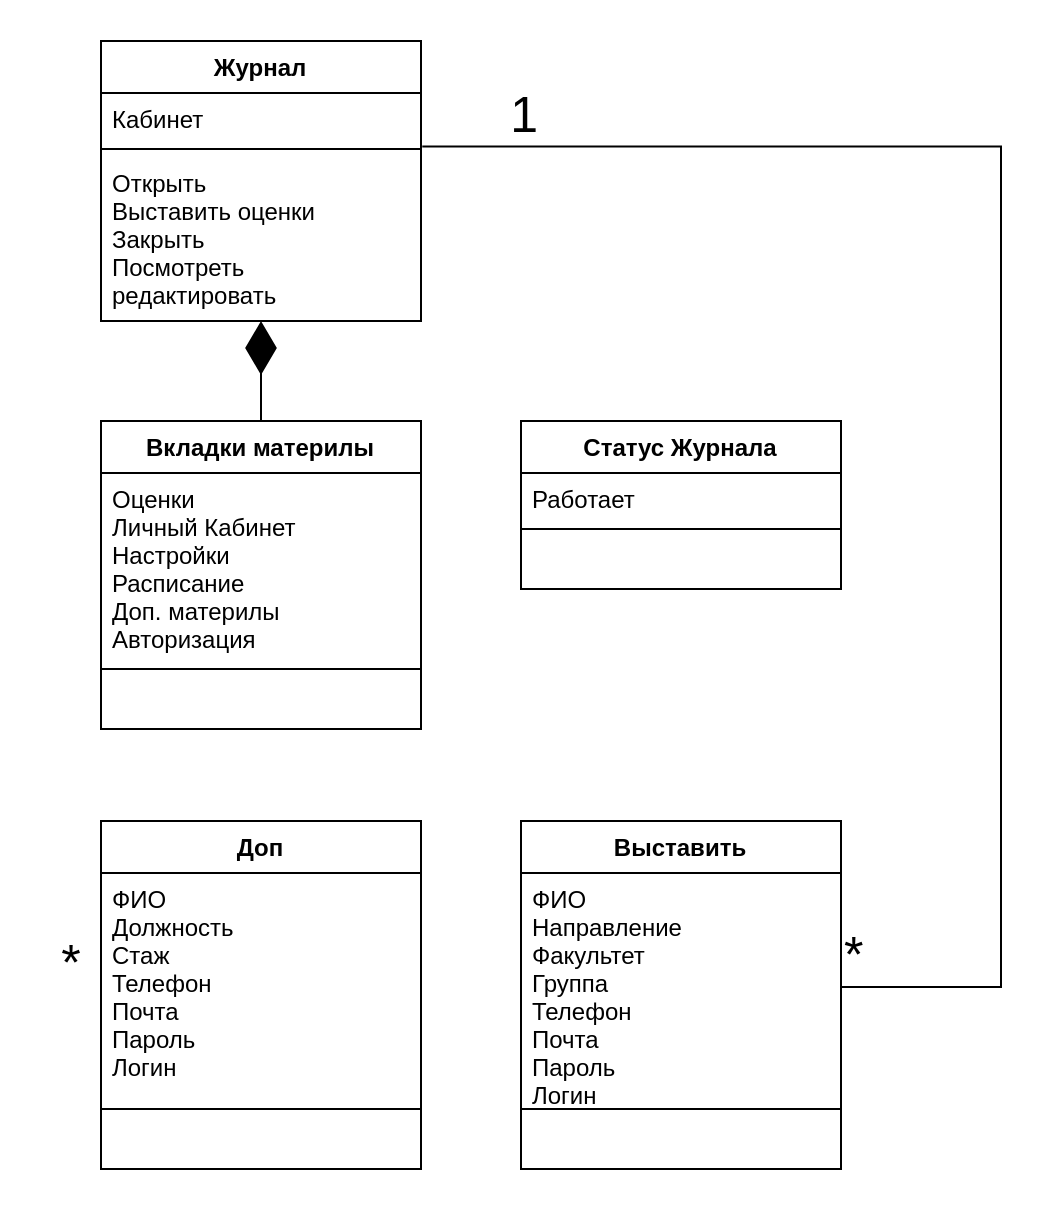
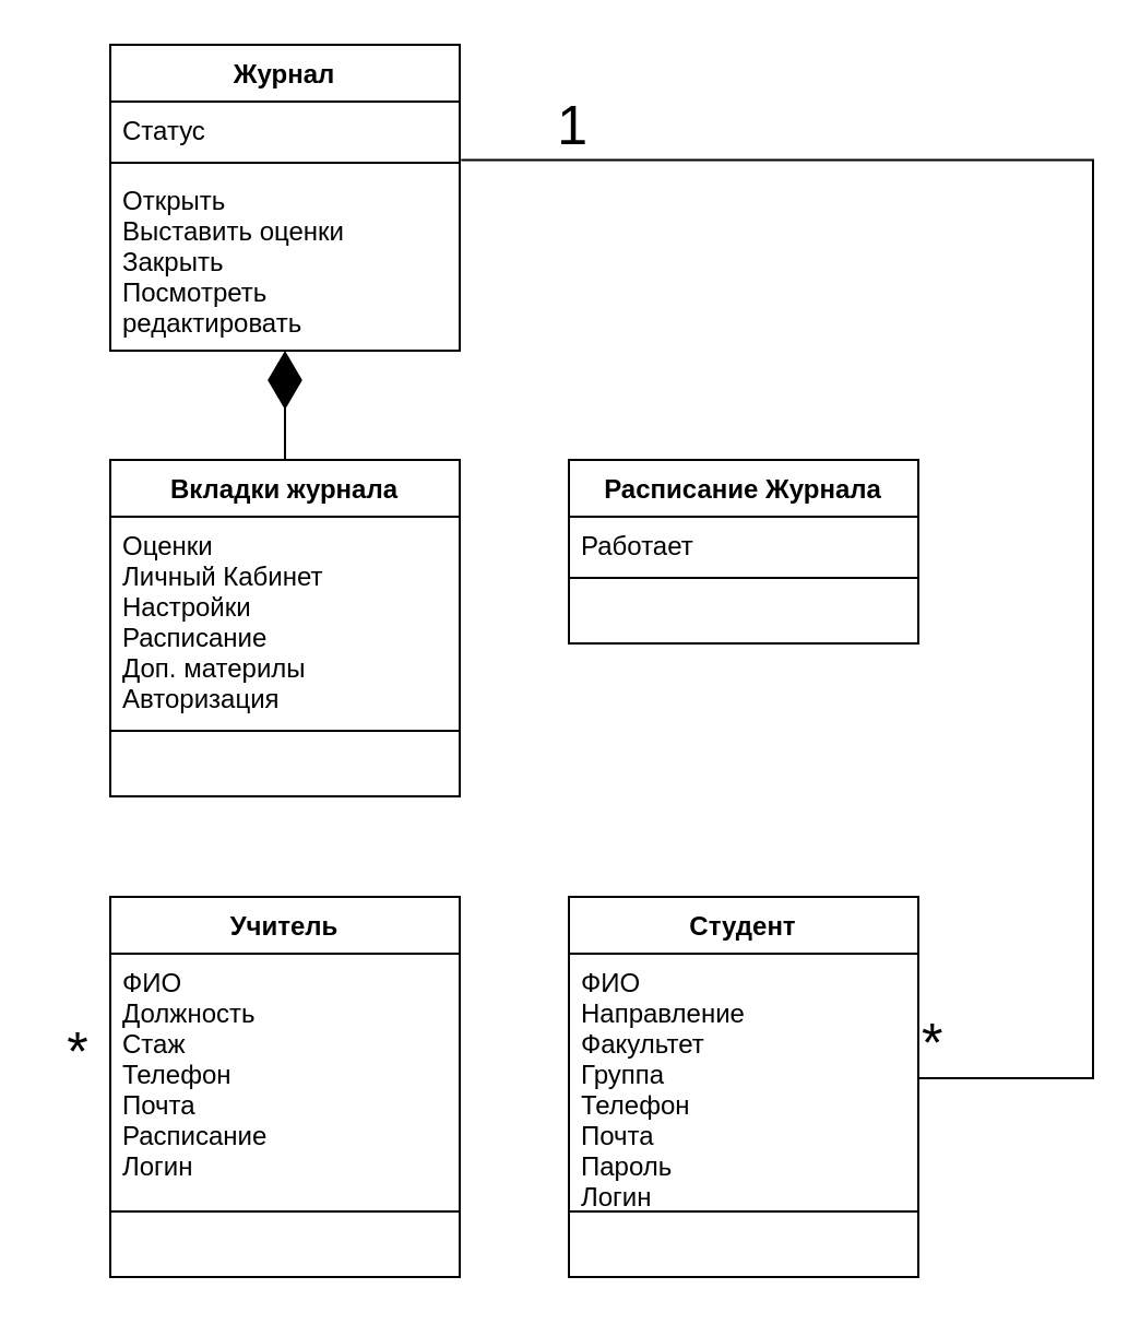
- <mxCell id="7" value="Кабинет&#10;" style="text;strokeColor=none;fillColor=none;align=left;verticalAlign=top;spacingLeft=4;spacingRight=4;overflow=hidden;rotatable=0;points=[[0,0.5],[1,0.5]];portConstraint=eastwest;" vertex="1" parent="6"><mxGeometry y="26" width="160" height="24" as="geometry" /></mxCell>
+ <mxCell id="7" value="Статус&#10;" style="text;strokeColor=none;fillColor=none;align=left;verticalAlign=top;spacingLeft=4;spacingRight=4;overflow=hidden;rotatable=0;points=[[0,0.5],[1,0.5]];portConstraint=eastwest;" vertex="1" parent="6"><mxGeometry y="26" width="160" height="24" as="geometry" /></mxCell>
- <mxCell id="10" value="Вкладки материлы" style="swimlane;fontStyle=1;align=center;verticalAlign=top;childLayout=stackLayout;horizontal=1;startSize=26;horizontalStack=0;resizeParent=1;resizeParentMax=0;resizeLast=0;collapsible=1;marginBottom=0;" vertex="1" parent="1"><mxGeometry x="50" y="210" width="160" height="154" as="geometry" /></mxCell>
+ <mxCell id="10" value="Вкладки журнала" style="swimlane;fontStyle=1;align=center;verticalAlign=top;childLayout=stackLayout;horizontal=1;startSize=26;horizontalStack=0;resizeParent=1;resizeParentMax=0;resizeLast=0;collapsible=1;marginBottom=0;" vertex="1" parent="1"><mxGeometry x="50" y="210" width="160" height="154" as="geometry" /></mxCell>
- <mxCell id="23" value="Статус Журнала" style="swimlane;fontStyle=1;align=center;verticalAlign=top;childLayout=stackLayout;horizontal=1;startSize=26;horizontalStack=0;resizeParent=1;resizeParentMax=0;resizeLast=0;collapsible=1;marginBottom=0;fontSize=12;" vertex="1" parent="1"><mxGeometry x="260" y="210" width="160" height="84" as="geometry" /></mxCell>
+ <mxCell id="23" value="Расписание Журнала" style="swimlane;fontStyle=1;align=center;verticalAlign=top;childLayout=stackLayout;horizontal=1;startSize=26;horizontalStack=0;resizeParent=1;resizeParentMax=0;resizeLast=0;collapsible=1;marginBottom=0;fontSize=12;" vertex="1" parent="1"><mxGeometry x="260" y="210" width="160" height="84" as="geometry" /></mxCell>
- <mxCell id="2" value="Доп" style="swimlane;fontStyle=1;align=center;verticalAlign=top;childLayout=stackLayout;horizontal=1;startSize=26;horizontalStack=0;resizeParent=1;resizeParentMax=0;resizeLast=0;collapsible=1;marginBottom=0;" vertex="1" parent="1"><mxGeometry x="50" y="410" width="160" height="174" as="geometry" /></mxCell>
+ <mxCell id="2" value="Учитель" style="swimlane;fontStyle=1;align=center;verticalAlign=top;childLayout=stackLayout;horizontal=1;startSize=26;horizontalStack=0;resizeParent=1;resizeParentMax=0;resizeLast=0;collapsible=1;marginBottom=0;" vertex="1" parent="1"><mxGeometry x="50" y="410" width="160" height="174" as="geometry" /></mxCell>
- <mxCell id="14" value="Выставить" style="swimlane;fontStyle=1;align=center;verticalAlign=top;childLayout=stackLayout;horizontal=1;startSize=26;horizontalStack=0;resizeParent=1;resizeParentMax=0;resizeLast=0;collapsible=1;marginBottom=0;" vertex="1" parent="1"><mxGeometry x="260" y="410" width="160" height="174" as="geometry" /></mxCell>
+ <mxCell id="14" value="Студент" style="swimlane;fontStyle=1;align=center;verticalAlign=top;childLayout=stackLayout;horizontal=1;startSize=26;horizontalStack=0;resizeParent=1;resizeParentMax=0;resizeLast=0;collapsible=1;marginBottom=0;" vertex="1" parent="1"><mxGeometry x="260" y="410" width="160" height="174" as="geometry" /></mxCell>
- <mxCell id="3" value="ФИО&#10;Должность&#10;Стаж&#10;Телефон&#10;Почта&#10;Пароль&#10;Логин&#10;" style="text;strokeColor=none;fillColor=none;align=left;verticalAlign=top;spacingLeft=4;spacingRight=4;overflow=hidden;rotatable=0;points=[[0,0.5],[1,0.5]];portConstraint=eastwest;" vertex="1" parent="2"><mxGeometry y="26" width="160" height="114" as="geometry" /></mxCell>
+ <mxCell id="3" value="ФИО&#10;Должность&#10;Стаж&#10;Телефон&#10;Почта&#10;Расписание&#10;Логин&#10;" style="text;strokeColor=none;fillColor=none;align=left;verticalAlign=top;spacingLeft=4;spacingRight=4;overflow=hidden;rotatable=0;points=[[0,0.5],[1,0.5]];portConstraint=eastwest;" vertex="1" parent="2"><mxGeometry y="26" width="160" height="114" as="geometry" /></mxCell>
